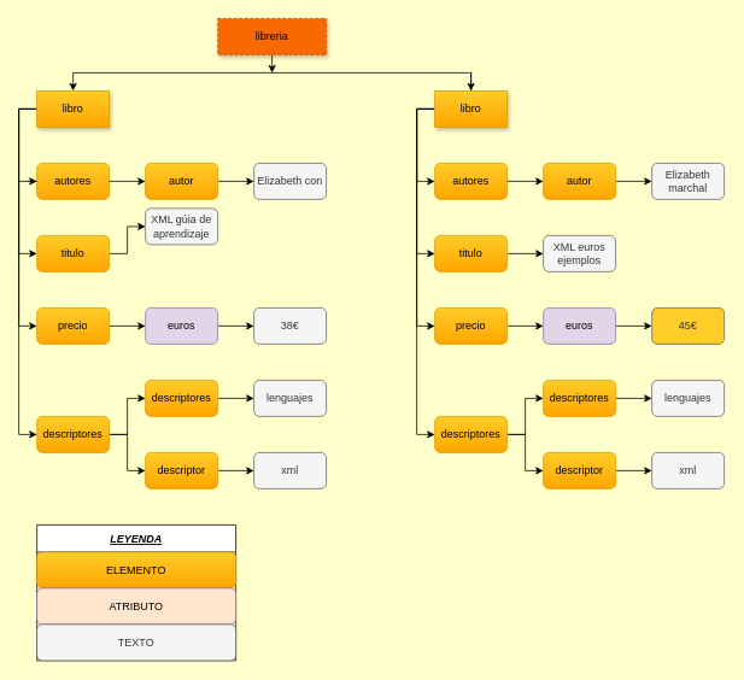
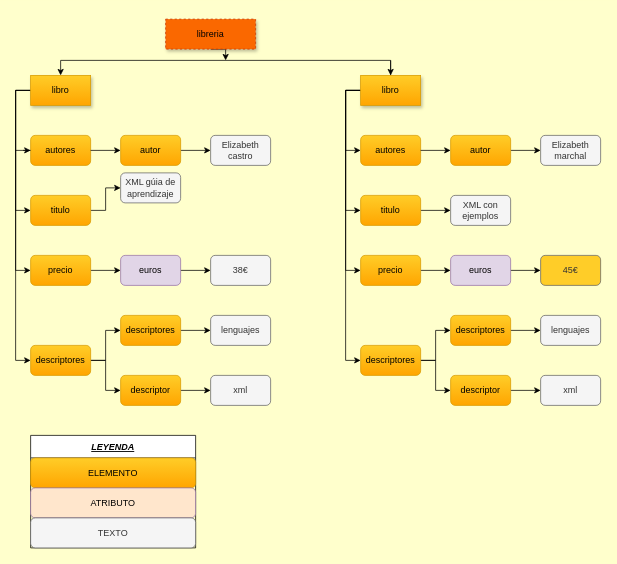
- <mxCell id="4" value="libreria" style="rounded=0;whiteSpace=wrap;html=1;fillColor=#fa6800;strokeColor=#C73500;glass=0;shadow=1;fontColor=#000000;dashed=1;" vertex="1" parent="1"><mxGeometry x="240" width="120" height="40" as="geometry" y="20" /></mxCell>
+ <mxCell id="4" value="libreria" style="rounded=0;whiteSpace=wrap;html=1;fillColor=#fa6800;strokeColor=#C73500;glass=0;shadow=1;fontColor=#000000;dashed=1;" vertex="1" parent="1"><mxGeometry x="220" y="25" width="120" height="40" as="geometry" /></mxCell>
- <mxCell id="18" value="Elizabeth con" style="rounded=1;whiteSpace=wrap;html=1;shadow=0;glass=0;sketch=0;fillColor=#f5f5f5;strokeColor=#666666;fontColor=#333333;" vertex="1" parent="1"><mxGeometry x="280" y="180" width="80" height="40" as="geometry" /></mxCell>
+ <mxCell id="18" value="Elizabeth castro" style="rounded=1;whiteSpace=wrap;html=1;shadow=0;glass=0;sketch=0;fillColor=#f5f5f5;strokeColor=#666666;fontColor=#333333;" vertex="1" parent="1"><mxGeometry x="280" y="180" width="80" height="40" as="geometry" /></mxCell>
- <mxCell id="47" value="XML euros ejemplos" style="rounded=1;whiteSpace=wrap;html=1;shadow=0;glass=0;sketch=0;fillColor=#f5f5f5;fontColor=#333333;strokeColor=#666666;" vertex="1" parent="1"><mxGeometry x="600" y="260" width="80" height="40" as="geometry" /></mxCell>
+ <mxCell id="47" value="XML con ejemplos" style="rounded=1;whiteSpace=wrap;html=1;shadow=0;glass=0;sketch=0;fillColor=#f5f5f5;fontColor=#333333;strokeColor=#666666;" vertex="1" parent="1"><mxGeometry x="600" y="260" width="80" height="40" as="geometry" /></mxCell>
